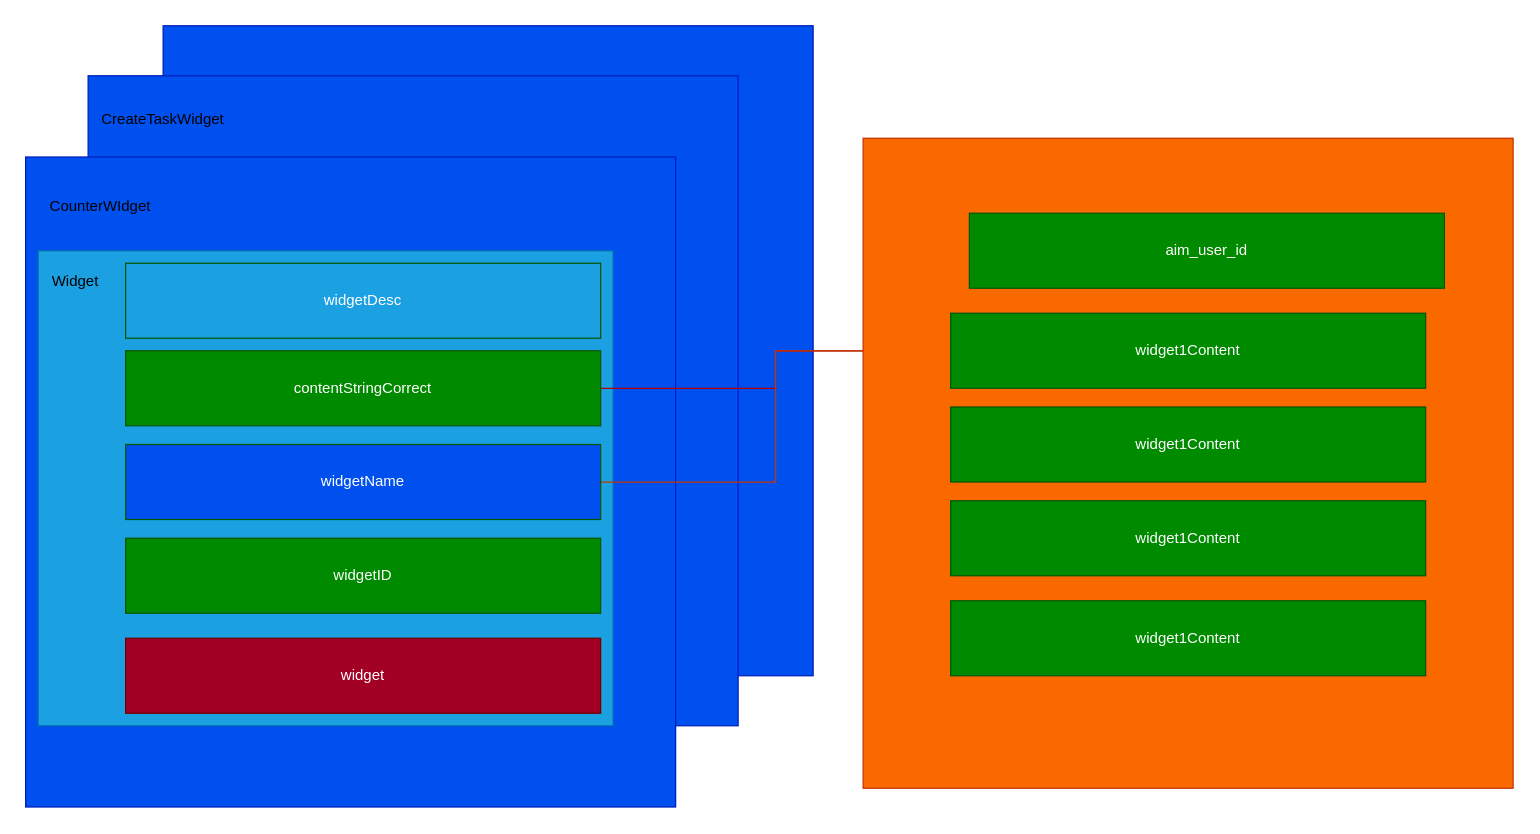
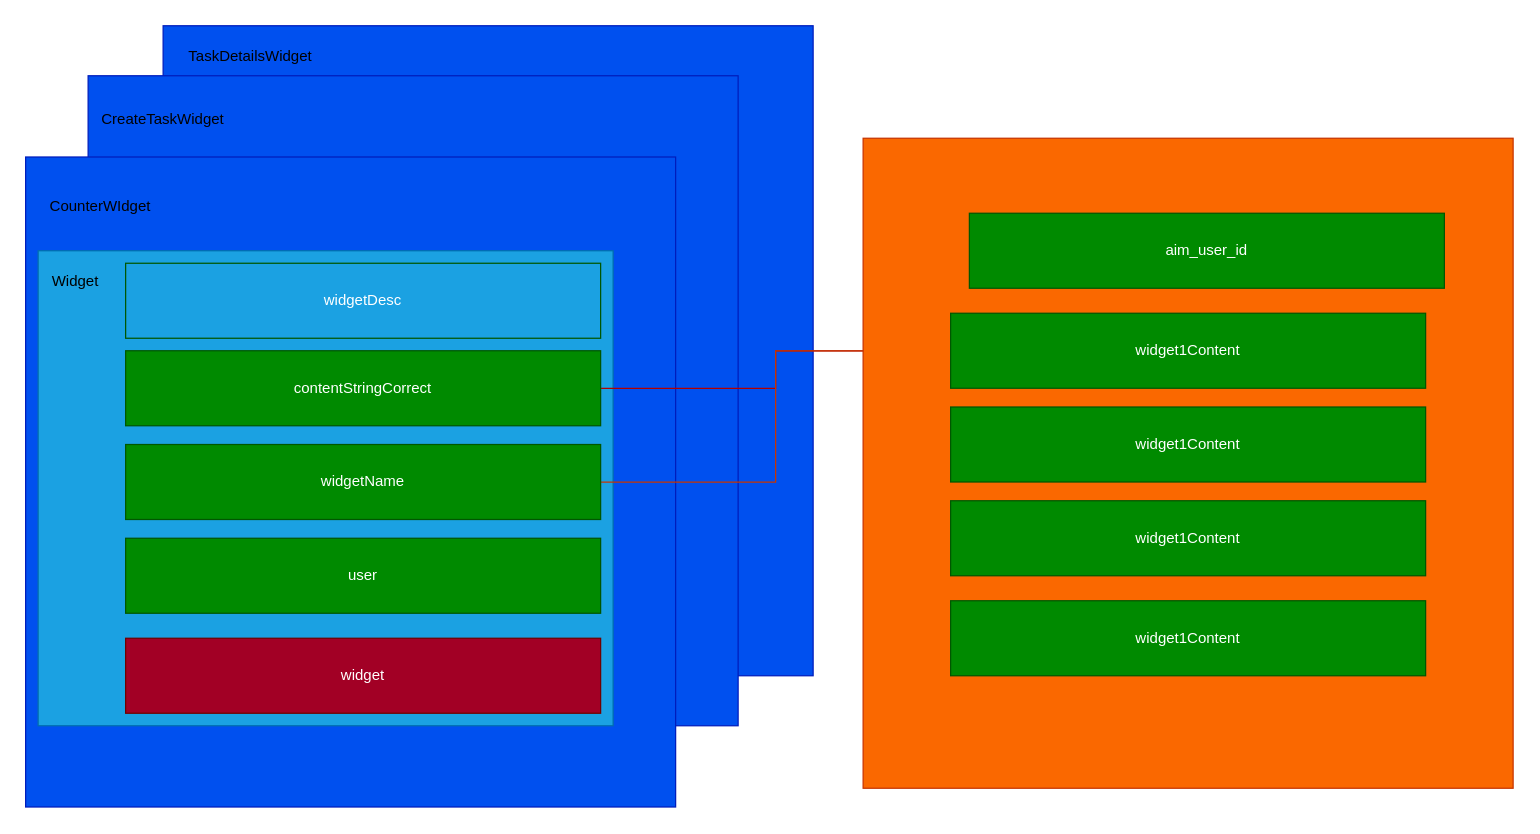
+ <mxCell id="16" value="TaskDetailsWidget" style="text;html=1;strokeColor=none;fillColor=none;align=center;verticalAlign=middle;whiteSpace=wrap;rounded=0;" vertex="1" parent="1"><mxGeometry x="150" y="30" width="100" height="30" as="geometry" /></mxCell>
- <mxCell id="11" value="widgetName" style="rounded=0;whiteSpace=wrap;html=1;fillColor=#0050ef;fontColor=#ffffff;strokeColor=#005700;" vertex="1" parent="1"><mxGeometry x="100" y="355" width="380" height="60" as="geometry" /></mxCell>
+ <mxCell id="11" value="widgetName" style="rounded=0;whiteSpace=wrap;html=1;fillColor=#008a00;fontColor=#ffffff;strokeColor=#005700;" vertex="1" parent="1"><mxGeometry x="100" y="355" width="380" height="60" as="geometry" /></mxCell>
- <mxCell id="12" value="widgetID" style="rounded=0;whiteSpace=wrap;html=1;fillColor=#008a00;fontColor=#ffffff;strokeColor=#005700;" vertex="1" parent="1"><mxGeometry x="100" y="430" width="380" height="60" as="geometry" /></mxCell>
+ <mxCell id="12" value="user" style="rounded=0;whiteSpace=wrap;html=1;fillColor=#008a00;fontColor=#ffffff;strokeColor=#005700;" vertex="1" parent="1"><mxGeometry x="100" y="430" width="380" height="60" as="geometry" /></mxCell>
